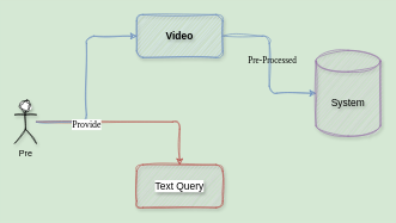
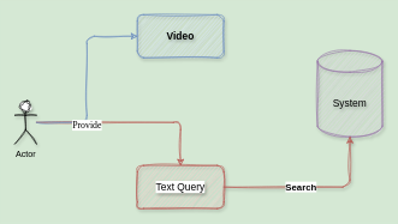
- <mxCell id="2" style="edgeStyle=orthogonalEdgeStyle;rounded=1;orthogonalLoop=1;jettySize=auto;html=1;fillColor=#dae8fc;strokeColor=#6c8ebf;sketch=1;curveFitting=1;jiggle=2;" edge="1" parent="1" source="4" target="10"><mxGeometry relative="1" as="geometry" /></mxCell>
- <mxCell id="3" value="Pre-Processed" style="edgeLabel;html=1;align=center;verticalAlign=middle;resizable=0;points=[];fontFamily=Times New Roman;sketch=1;curveFitting=1;jiggle=2;rounded=1;labelBackgroundColor=none;fontSize=12;" vertex="1" connectable="0" parent="2"><mxGeometry x="-0.07" y="3" relative="1" as="geometry"><mxPoint as="offset" /></mxGeometry></mxCell>
- <mxCell id="8" value="Pre" style="shape=umlActor;verticalLabelPosition=bottom;verticalAlign=top;html=1;outlineConnect=0;shadow=1;sketch=1;curveFitting=1;jiggle=2;rounded=1;" vertex="1" parent="1"><mxGeometry x="20" y="140" width="30" height="60" as="geometry" /></mxCell>
+ <mxCell id="8" value="Actor" style="shape=umlActor;verticalLabelPosition=bottom;verticalAlign=top;html=1;outlineConnect=0;shadow=1;sketch=1;curveFitting=1;jiggle=2;rounded=1;" vertex="1" parent="1"><mxGeometry x="20" y="140" width="30" height="60" as="geometry" /></mxCell>
- <mxCell id="9" value="&lt;font style=&quot;font-size: 14px;&quot;&gt;Text Query&lt;/font&gt;" style="rounded=1;whiteSpace=wrap;html=1;shadow=1;glass=0;fillColor=#e1d5e7;strokeColor=#b85450;textShadow=1;labelBackgroundColor=default;sketch=1;curveFitting=1;jiggle=2;" vertex="1" parent="1"><mxGeometry x="190" y="230" width="120" height="60" as="geometry" /></mxCell>
+ <mxCell id="9" value="&lt;font style=&quot;font-size: 14px;&quot;&gt;Text Query&lt;/font&gt;" style="rounded=1;whiteSpace=wrap;html=1;shadow=1;glass=0;fillColor=#f8cecc;strokeColor=#b85450;textShadow=1;labelBackgroundColor=default;sketch=1;curveFitting=1;jiggle=2;" vertex="1" parent="1"><mxGeometry x="190" y="230" width="120" height="60" as="geometry" /></mxCell>
+ <mxCell id="11" style="edgeStyle=orthogonalEdgeStyle;rounded=1;orthogonalLoop=1;jettySize=auto;html=1;entryX=0.5;entryY=1;entryDx=0;entryDy=0;entryPerimeter=0;shadow=1;fillColor=#f8cecc;strokeColor=#b85450;sketch=1;curveFitting=1;jiggle=2;" edge="1" parent="1" source="9" target="10"><mxGeometry relative="1" as="geometry" /></mxCell>
+ <mxCell id="12" value="Search" style="edgeLabel;html=1;align=center;verticalAlign=middle;resizable=0;points=[];fontStyle=1;sketch=1;curveFitting=1;jiggle=2;rounded=1;fontSize=13;" vertex="1" connectable="0" parent="11"><mxGeometry x="-0.138" y="1" relative="1" as="geometry"><mxPoint as="offset" /></mxGeometry></mxCell>
